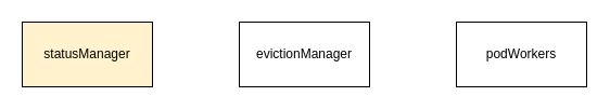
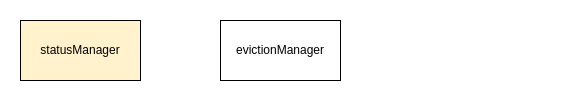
- <mxCell id="4" value="podWorkers" style="rounded=0;whiteSpace=wrap;html=1;" vertex="1" parent="1"><mxGeometry x="420" y="20" width="120" height="60" as="geometry" /></mxCell>
